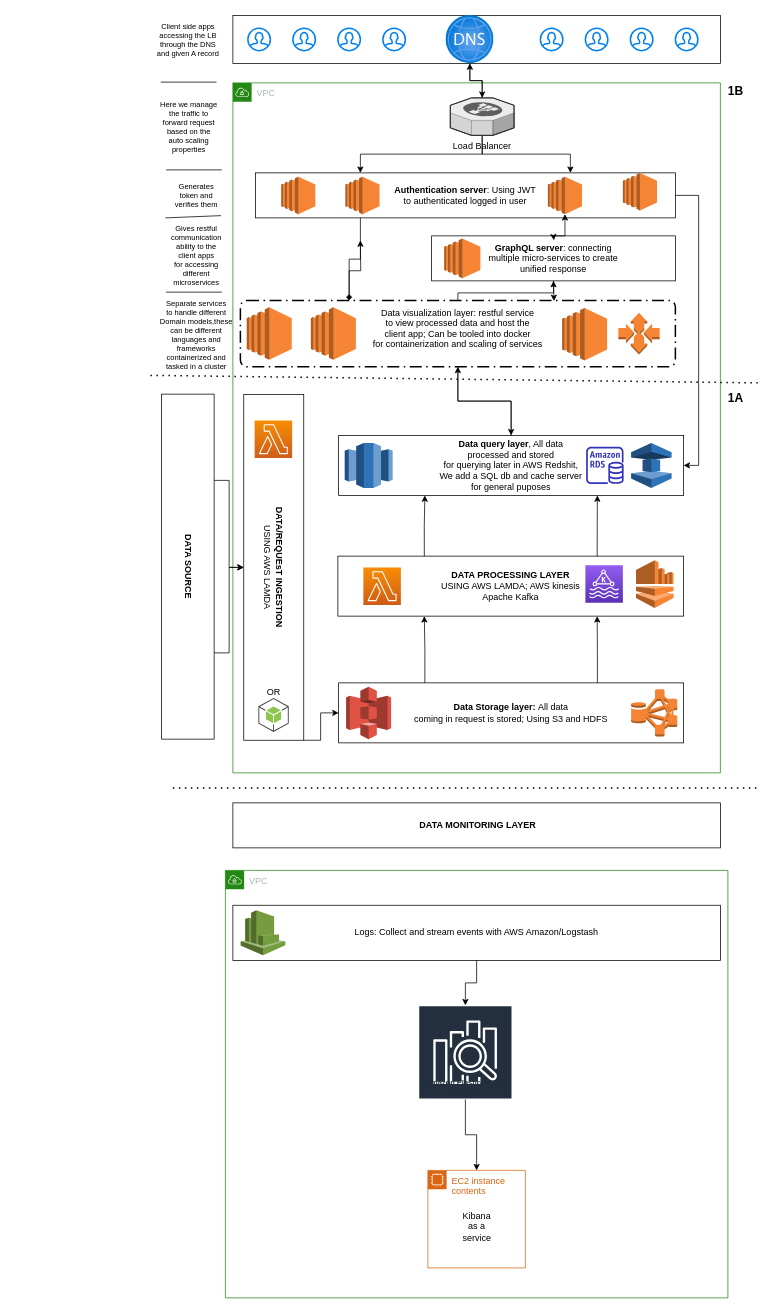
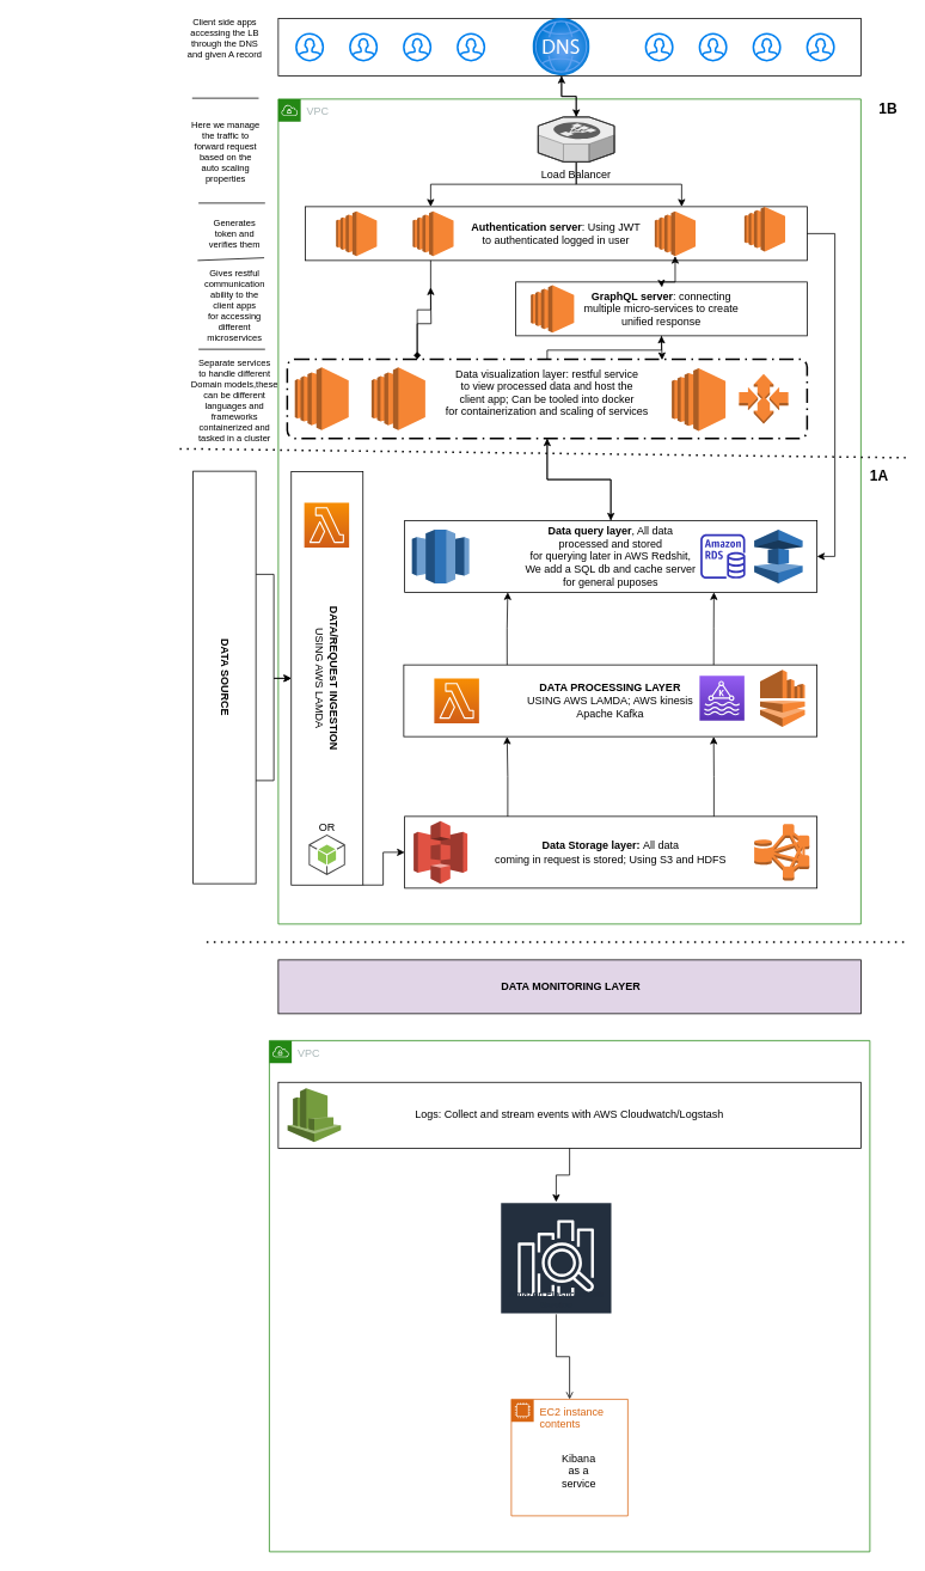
- <mxCell id="80" value="&lt;div style=&quot;font-size: 10px&quot;&gt;&lt;font style=&quot;font-size: 10px&quot;&gt;Client side apps&lt;/font&gt;&lt;/div&gt;&lt;div style=&quot;font-size: 10px&quot;&gt;&lt;font style=&quot;font-size: 10px&quot;&gt;accessing the LB &lt;br&gt;&lt;/font&gt;&lt;/div&gt;&lt;div style=&quot;font-size: 10px&quot;&gt;&lt;font style=&quot;font-size: 10px&quot;&gt;through the DNS&lt;/font&gt;&lt;/div&gt;&lt;div style=&quot;font-size: 10px&quot;&gt;&lt;font style=&quot;font-size: 10px&quot;&gt;and given A record&lt;/font&gt;&lt;/div&gt;" style="text;html=1;align=center;verticalAlign=middle;resizable=0;points=[];autosize=1;" vertex="1" parent="1"><mxGeometry x="200" y="22" width="100" height="60" as="geometry" /></mxCell>
+ <mxCell id="80" value="&lt;div style=&quot;font-size: 10px&quot;&gt;&lt;font style=&quot;font-size: 10px&quot;&gt;Client side apps&lt;/font&gt;&lt;/div&gt;&lt;div style=&quot;font-size: 10px&quot;&gt;&lt;font style=&quot;font-size: 10px&quot;&gt;accessing the LB &lt;br&gt;&lt;/font&gt;&lt;/div&gt;&lt;div style=&quot;font-size: 10px&quot;&gt;&lt;font style=&quot;font-size: 10px&quot;&gt;through the DNS&lt;/font&gt;&lt;/div&gt;&lt;div style=&quot;font-size: 10px&quot;&gt;&lt;font style=&quot;font-size: 10px&quot;&gt;and given A record&lt;/font&gt;&lt;/div&gt;" style="text;html=1;align=center;verticalAlign=middle;resizable=0;points=[];autosize=1;" vertex="1" parent="1"><mxGeometry x="200" y="12" width="100" height="60" as="geometry" /></mxCell>
- <mxCell id="73" value="&lt;font style=&quot;font-size: 16px&quot;&gt;&lt;b&gt;1B&lt;/b&gt;&lt;/font&gt;" style="text;html=1;align=center;verticalAlign=middle;resizable=0;points=[];autosize=1;" vertex="1" parent="1"><mxGeometry x="960" y="110" width="40" height="20" as="geometry" /></mxCell>
+ <mxCell id="73" value="&lt;font style=&quot;font-size: 16px&quot;&gt;&lt;b&gt;1B&lt;/b&gt;&lt;/font&gt;" style="text;html=1;align=center;verticalAlign=middle;resizable=0;points=[];autosize=1;" vertex="1" parent="1"><mxGeometry x="970" y="110" width="40" height="20" as="geometry" /></mxCell>
- <mxCell id="82" value="&lt;b&gt;&amp;nbsp;DATA MONITORING LAYER&lt;/b&gt;" style="rounded=0;whiteSpace=wrap;html=1;rotation=0;" vertex="1" parent="1"><mxGeometry x="310" y="1070" width="650" height="60" as="geometry" /></mxCell>
+ <mxCell id="82" value="&lt;b&gt;&amp;nbsp;DATA MONITORING LAYER&lt;/b&gt;" style="rounded=0;whiteSpace=wrap;html=1;rotation=0;fillColor=#e1d5e7;" vertex="1" parent="1"><mxGeometry x="310" y="1070" width="650" height="60" as="geometry" /></mxCell>
- <mxCell id="84" value="&lt;font style=&quot;font-size: 12px&quot;&gt;Logs: Collect and stream events with AWS Amazon&lt;/font&gt;/Logstash" style="rounded=0;whiteSpace=wrap;html=1;" vertex="1" parent="83"><mxGeometry width="650" height="73.5" as="geometry" /></mxCell>
+ <mxCell id="84" value="&lt;font style=&quot;font-size: 12px&quot;&gt;Logs: Collect and stream events with AWS Cloudwatch&lt;/font&gt;/Logstash" style="rounded=0;whiteSpace=wrap;html=1;" vertex="1" parent="83"><mxGeometry width="650" height="73.5" as="geometry" /></mxCell>
- <mxCell id="86" style="edgeStyle=orthogonalEdgeStyle;rounded=0;orthogonalLoop=1;jettySize=auto;html=1;entryX=0.5;entryY=0;entryDx=0;entryDy=0;" edge="1" parent="1" source="87" target="88"><mxGeometry relative="1" as="geometry" /></mxCell>
+ <mxCell id="86" style="edgeStyle=orthogonalEdgeStyle;rounded=0;orthogonalLoop=1;jettySize=auto;html=1;entryX=0.5;entryY=0;entryDx=0;entryDy=0;endArrow=open;" edge="1" parent="1" source="87" target="88"><mxGeometry relative="1" as="geometry" /></mxCell>
- <mxCell id="89" value="&lt;div&gt;Kibana &lt;br&gt;&lt;/div&gt;&lt;div&gt;as a&lt;/div&gt;&lt;div&gt; service&lt;/div&gt;" style="text;html=1;align=center;verticalAlign=middle;resizable=0;points=[];autosize=1;" vertex="1" parent="1"><mxGeometry x="610" y="1610" width="50" height="50" as="geometry" /></mxCell>
+ <mxCell id="89" value="&lt;div&gt;Kibana &lt;br&gt;&lt;/div&gt;&lt;div&gt;as a&lt;/div&gt;&lt;div&gt; service&lt;/div&gt;" style="text;html=1;align=center;verticalAlign=middle;resizable=0;points=[];autosize=1;" vertex="1" parent="1"><mxGeometry x="620" y="1615" width="50" height="50" as="geometry" /></mxCell>
